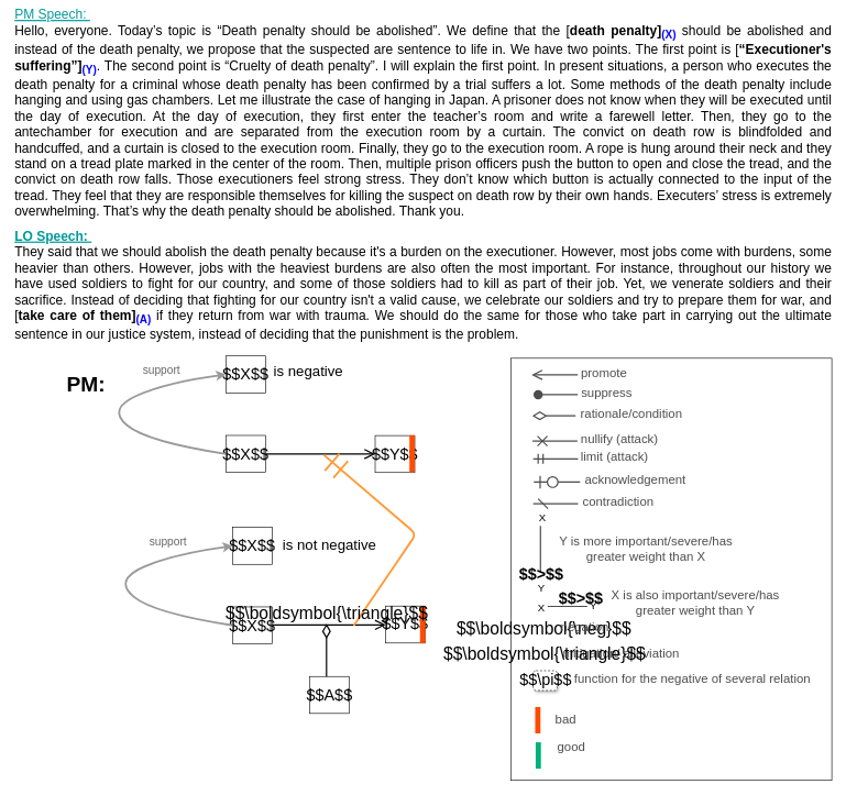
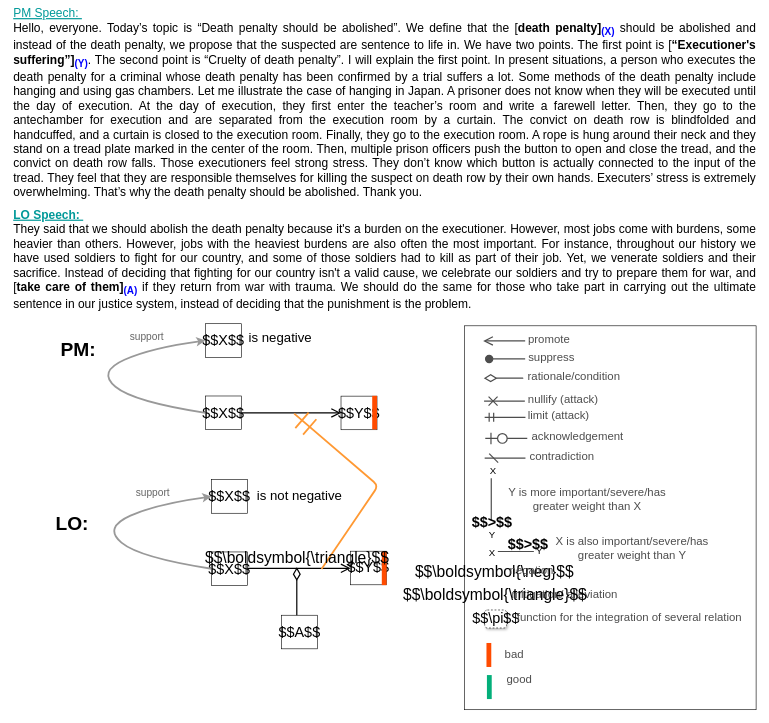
+ <mxCell id="4" value="&lt;font size=&quot;1&quot;&gt;&lt;b style=&quot;font-size: 32px&quot;&gt;LO:&lt;/b&gt;&lt;/font&gt;" style="text;html=1;strokeColor=none;fillColor=none;align=center;verticalAlign=middle;whiteSpace=wrap;rounded=0;" parent="1" vertex="1"><mxGeometry x="80" y="851.75" width="80" height="40" as="geometry" /></mxCell>
- <mxCell id="58" value="&lt;span style=&quot;font-size: 19px&quot;&gt;function for the negative of several relation&lt;/span&gt;" style="text;html=1;strokeColor=none;fillColor=none;align=center;verticalAlign=middle;whiteSpace=wrap;rounded=0;fontColor=#4D4D4D;" parent="1" vertex="1"><mxGeometry x="848.25" y="1012.25" width="401.75" height="34" as="geometry" /></mxCell>
+ <mxCell id="58" value="&lt;span style=&quot;font-size: 19px&quot;&gt;function for the integration of several relation&lt;/span&gt;" style="text;html=1;strokeColor=none;fillColor=none;align=center;verticalAlign=middle;whiteSpace=wrap;rounded=0;fontColor=#4D4D4D;" parent="1" vertex="1"><mxGeometry x="848.25" y="1012.25" width="401.75" height="34" as="geometry" /></mxCell>
